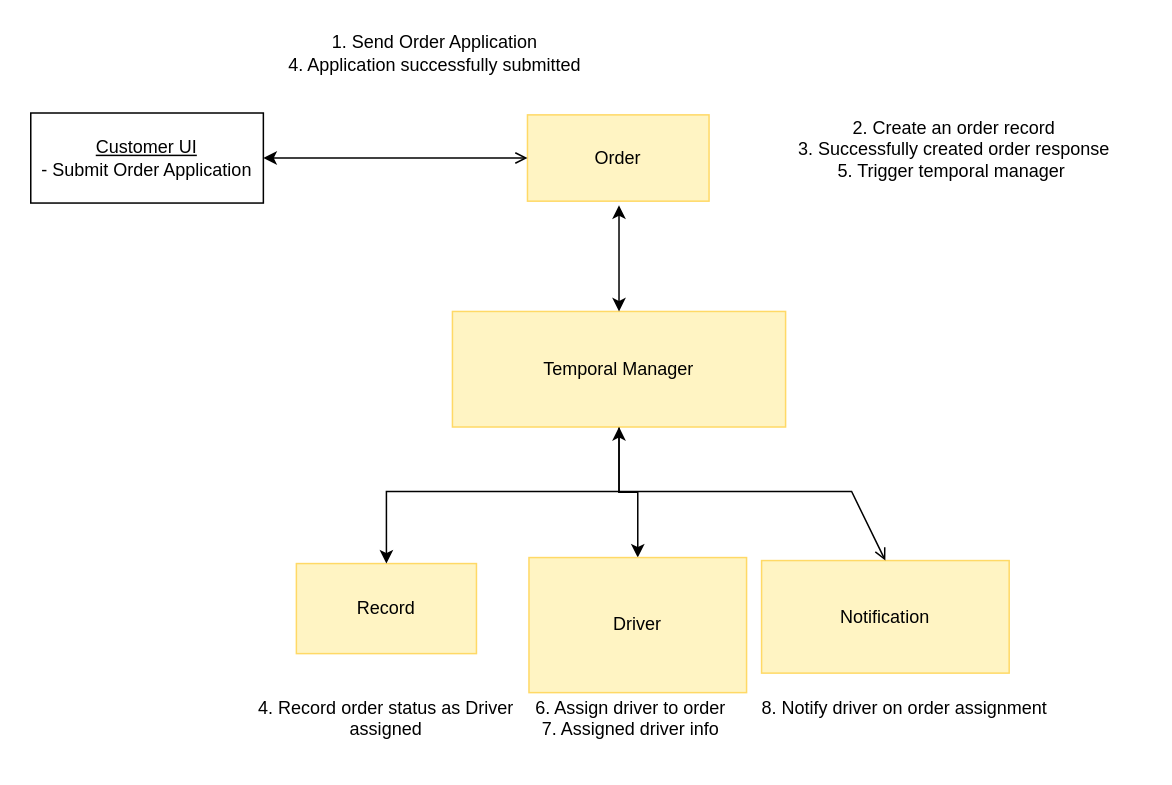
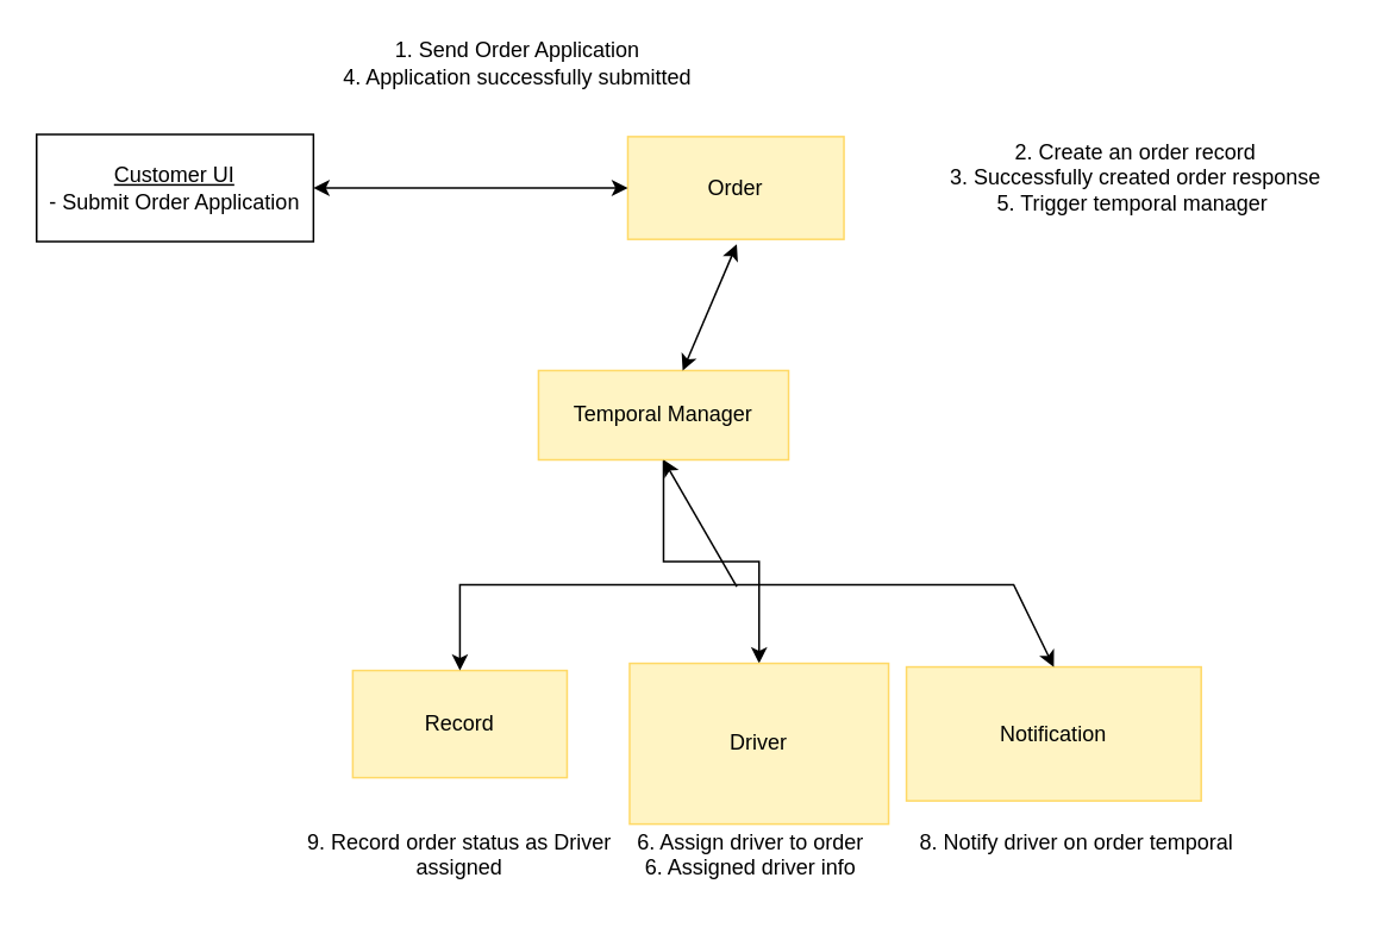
- <mxCell id="16" value="" style="endArrow=open;startArrow=classic;html=1;rounded=0;" edge="1" parent="1" source="2" target="5"><mxGeometry width="50" height="50" relative="1" as="geometry"><mxPoint x="347" y="323" as="sourcePoint" /><mxPoint x="397" y="273" as="targetPoint" /></mxGeometry></mxCell>
+ <mxCell id="16" value="" style="endArrow=classic;startArrow=classic;html=1;rounded=0;" edge="1" parent="1" source="2" target="5"><mxGeometry width="50" height="50" relative="1" as="geometry"><mxPoint x="347" y="323" as="sourcePoint" /><mxPoint x="397" y="273" as="targetPoint" /></mxGeometry></mxCell>
- <mxCell id="4" value="Temporal Manager" style="rounded=0;whiteSpace=wrap;html=1;fillColor=light-dark(#FFF4C3,var(--ge-dark-color, #121212));strokeColor=light-dark(#FFD966,#FFFFFF);" vertex="1" parent="1"><mxGeometry x="301" y="207" width="222" height="77" as="geometry" /></mxCell>
+ <mxCell id="4" value="Temporal Manager" style="rounded=0;whiteSpace=wrap;html=1;fillColor=light-dark(#FFF4C3,var(--ge-dark-color, #121212));strokeColor=light-dark(#FFD966,#FFFFFF);" vertex="1" parent="1"><mxGeometry x="301" y="207" width="140" height="50" as="geometry" /></mxCell>
- <mxCell id="10" value="" style="endArrow=open;startArrow=classic;html=1;rounded=0;entryX=0.5;entryY=0;entryDx=0;entryDy=0;exitX=0.5;exitY=0;exitDx=0;exitDy=0;" edge="1" parent="1" source="6" target="8"><mxGeometry width="50" height="50" relative="1" as="geometry"><mxPoint x="97" y="315" as="sourcePoint" /><mxPoint x="567" y="330" as="targetPoint" /><Array as="points"><mxPoint x="257" y="327" /><mxPoint x="567" y="327" /></Array></mxGeometry></mxCell>
+ <mxCell id="10" value="" style="endArrow=classic;startArrow=classic;html=1;rounded=0;entryX=0.5;entryY=0;entryDx=0;entryDy=0;exitX=0.5;exitY=0;exitDx=0;exitDy=0;" edge="1" parent="1" source="6" target="8"><mxGeometry width="50" height="50" relative="1" as="geometry"><mxPoint x="97" y="315" as="sourcePoint" /><mxPoint x="567" y="330" as="targetPoint" /><Array as="points"><mxPoint x="257" y="327" /><mxPoint x="567" y="327" /></Array></mxGeometry></mxCell>
- <mxCell id="14" value="8. Notify driver on order assignment&lt;div&gt;&lt;div&gt;&lt;br&gt;&lt;/div&gt;&lt;/div&gt;" style="text;html=1;align=center;verticalAlign=middle;whiteSpace=wrap;rounded=0;" vertex="1" parent="1"><mxGeometry x="504" y="464" width="197" height="30" as="geometry" /></mxCell>
+ <mxCell id="14" value="8. Notify driver on order temporal&lt;div&gt;&lt;div&gt;&lt;br&gt;&lt;/div&gt;&lt;/div&gt;" style="text;html=1;align=center;verticalAlign=middle;whiteSpace=wrap;rounded=0;" vertex="1" parent="1"><mxGeometry x="504" y="464" width="197" height="30" as="geometry" /></mxCell>
- <mxCell id="15" value="4. Record order status as Driver assigned&lt;div&gt;&lt;div&gt;&lt;br&gt;&lt;/div&gt;&lt;/div&gt;" style="text;html=1;align=center;verticalAlign=middle;whiteSpace=wrap;rounded=0;" vertex="1" parent="1"><mxGeometry x="170" y="471" width="174" height="30" as="geometry" /></mxCell>
+ <mxCell id="15" value="9. Record order status as Driver assigned&lt;div&gt;&lt;div&gt;&lt;br&gt;&lt;/div&gt;&lt;/div&gt;" style="text;html=1;align=center;verticalAlign=middle;whiteSpace=wrap;rounded=0;" vertex="1" parent="1"><mxGeometry x="170" y="471" width="174" height="30" as="geometry" /></mxCell>
- <mxCell id="12" value="6. Assign driver to order&lt;div&gt;7. Assigned driver info&lt;br&gt;&lt;div&gt;&lt;br&gt;&lt;/div&gt;&lt;/div&gt;" style="text;html=1;align=center;verticalAlign=middle;whiteSpace=wrap;rounded=0;" vertex="1" parent="1"><mxGeometry x="333" y="471" width="174" height="30" as="geometry" /></mxCell>
+ <mxCell id="12" value="6. Assign driver to order&lt;div&gt;6. Assigned driver info&lt;br&gt;&lt;div&gt;&lt;br&gt;&lt;/div&gt;&lt;/div&gt;" style="text;html=1;align=center;verticalAlign=middle;whiteSpace=wrap;rounded=0;" vertex="1" parent="1"><mxGeometry x="333" y="471" width="174" height="30" as="geometry" /></mxCell>
